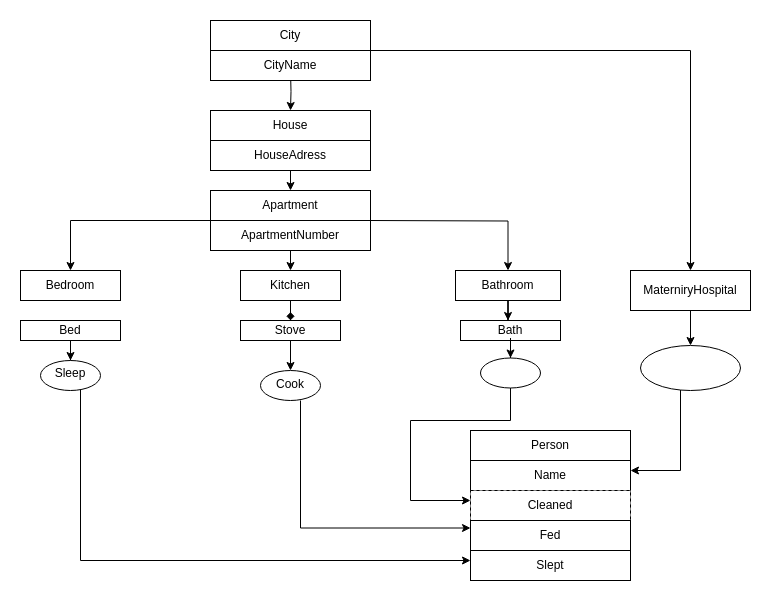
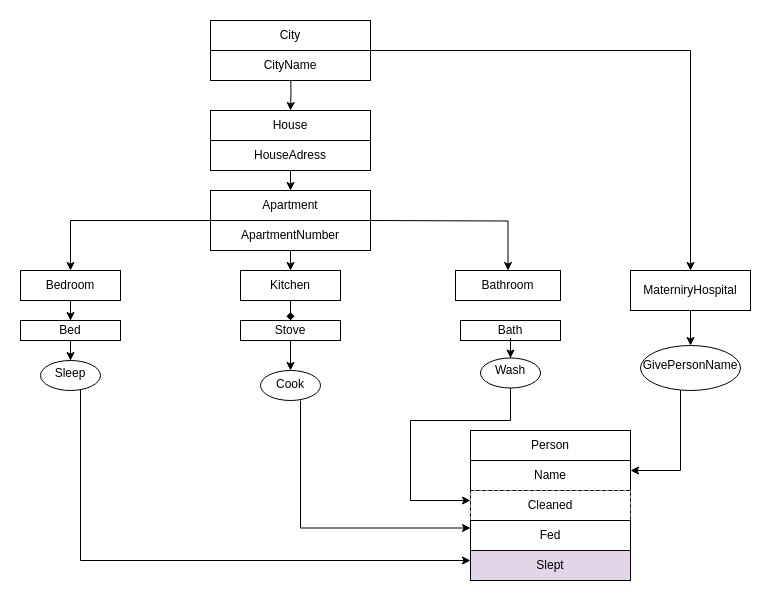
+ <mxCell id="16" style="edgeStyle=orthogonalEdgeStyle;rounded=0;orthogonalLoop=1;jettySize=auto;html=1;entryX=0.5;entryY=0;entryDx=0;entryDy=0;" edge="1" parent="1" source="17" target="25"><mxGeometry relative="1" as="geometry" /></mxCell>
- <mxCell id="19" style="edgeStyle=orthogonalEdgeStyle;rounded=0;orthogonalLoop=1;jettySize=auto;html=1;entryX=0.475;entryY=0;entryDx=0;entryDy=0;entryPerimeter=0;" edge="1" parent="1" source="20" target="34"><mxGeometry relative="1" as="geometry" /></mxCell>
+ <mxCell id="56" value="GivePersonName" style="text;html=1;strokeColor=none;fillColor=none;align=center;verticalAlign=middle;whiteSpace=wrap;rounded=0;" vertex="1" parent="1"><mxGeometry x="660" y="350" width="60" height="30" as="geometry" /></mxCell>
+ <mxCell id="42" value="Wash" style="text;html=1;strokeColor=none;fillColor=none;align=center;verticalAlign=middle;whiteSpace=wrap;rounded=0;" vertex="1" parent="1"><mxGeometry x="490" y="362.5" width="40" height="15" as="geometry" /></mxCell>
- <mxCell id="61" value="Slept" style="rounded=0;whiteSpace=wrap;html=1;" vertex="1" parent="1"><mxGeometry x="470" y="550" width="160" height="30" as="geometry" /></mxCell>
+ <mxCell id="61" value="Slept" style="rounded=0;whiteSpace=wrap;html=1;fillColor=#e1d5e7;" vertex="1" parent="1"><mxGeometry x="470" y="550" width="160" height="30" as="geometry" /></mxCell>
